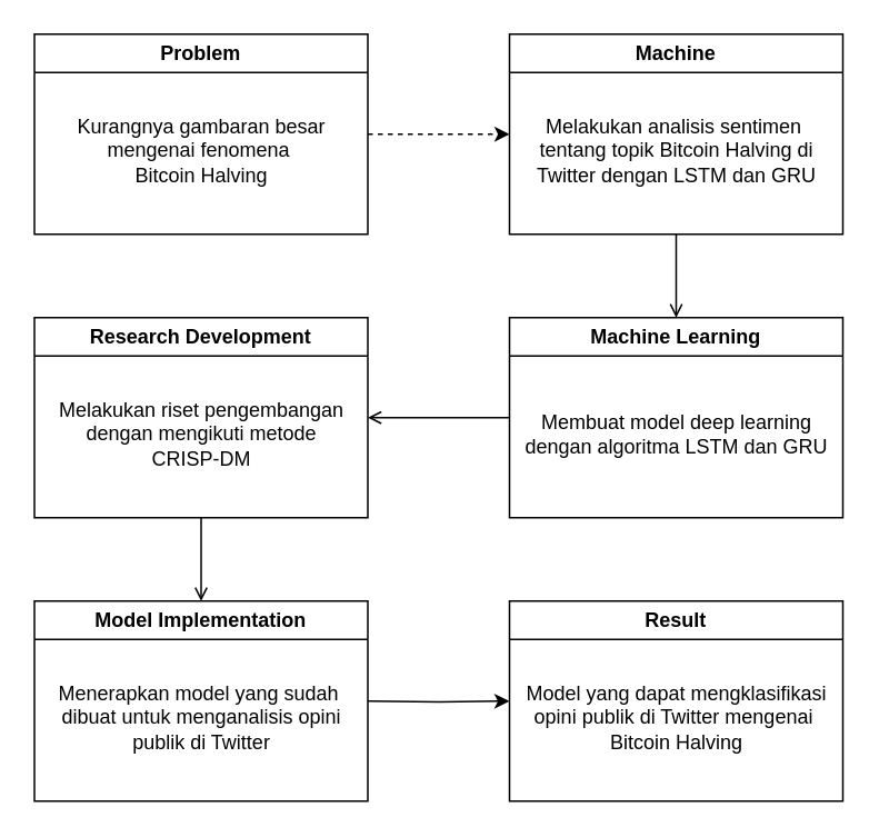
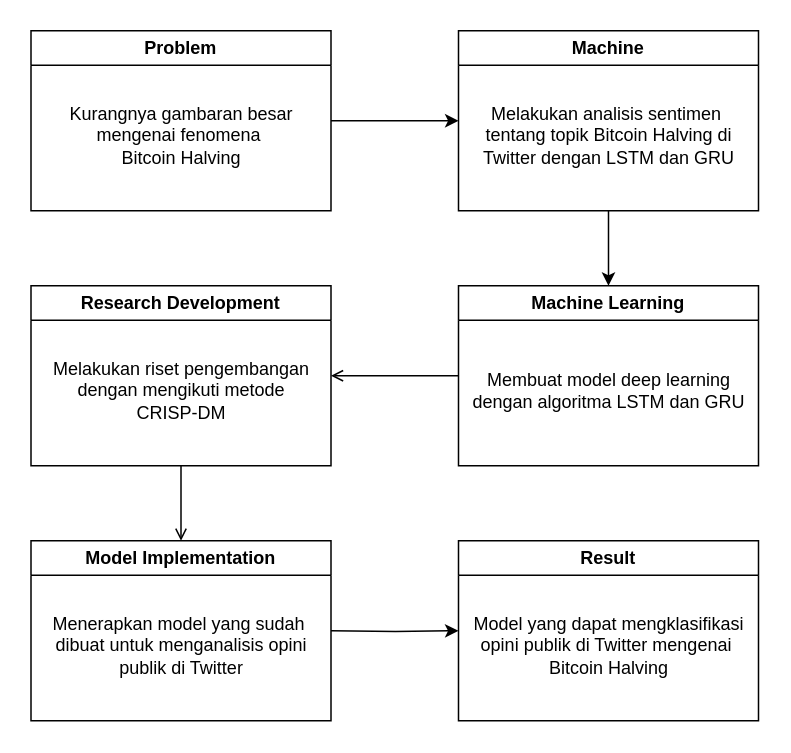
- <mxCell id="2" style="edgeStyle=orthogonalEdgeStyle;rounded=0;orthogonalLoop=1;jettySize=auto;html=1;exitX=1;exitY=0.5;exitDx=0;exitDy=0;entryX=0;entryY=0.5;entryDx=0;entryDy=0;dashed=1;" parent="1" source="3" target="5" edge="1"><mxGeometry relative="1" as="geometry" /></mxCell>
+ <mxCell id="2" style="edgeStyle=orthogonalEdgeStyle;rounded=0;orthogonalLoop=1;jettySize=auto;html=1;exitX=1;exitY=0.5;exitDx=0;exitDy=0;entryX=0;entryY=0.5;entryDx=0;entryDy=0;" parent="1" source="3" target="5" edge="1"><mxGeometry relative="1" as="geometry" /></mxCell>
- <mxCell id="18" style="edgeStyle=orthogonalEdgeStyle;rounded=0;orthogonalLoop=1;jettySize=auto;html=1;entryX=0.5;entryY=0;entryDx=0;entryDy=0;exitX=0.5;exitY=1;exitDx=0;exitDy=0;endArrow=open;" parent="1" source="5" target="8" edge="1"><mxGeometry relative="1" as="geometry"><mxPoint x="400" y="140" as="sourcePoint" /></mxGeometry></mxCell>
+ <mxCell id="18" style="edgeStyle=orthogonalEdgeStyle;rounded=0;orthogonalLoop=1;jettySize=auto;html=1;entryX=0.5;entryY=0;entryDx=0;entryDy=0;exitX=0.5;exitY=1;exitDx=0;exitDy=0;" parent="1" source="5" target="8" edge="1"><mxGeometry relative="1" as="geometry"><mxPoint x="400" y="140" as="sourcePoint" /></mxGeometry></mxCell>
